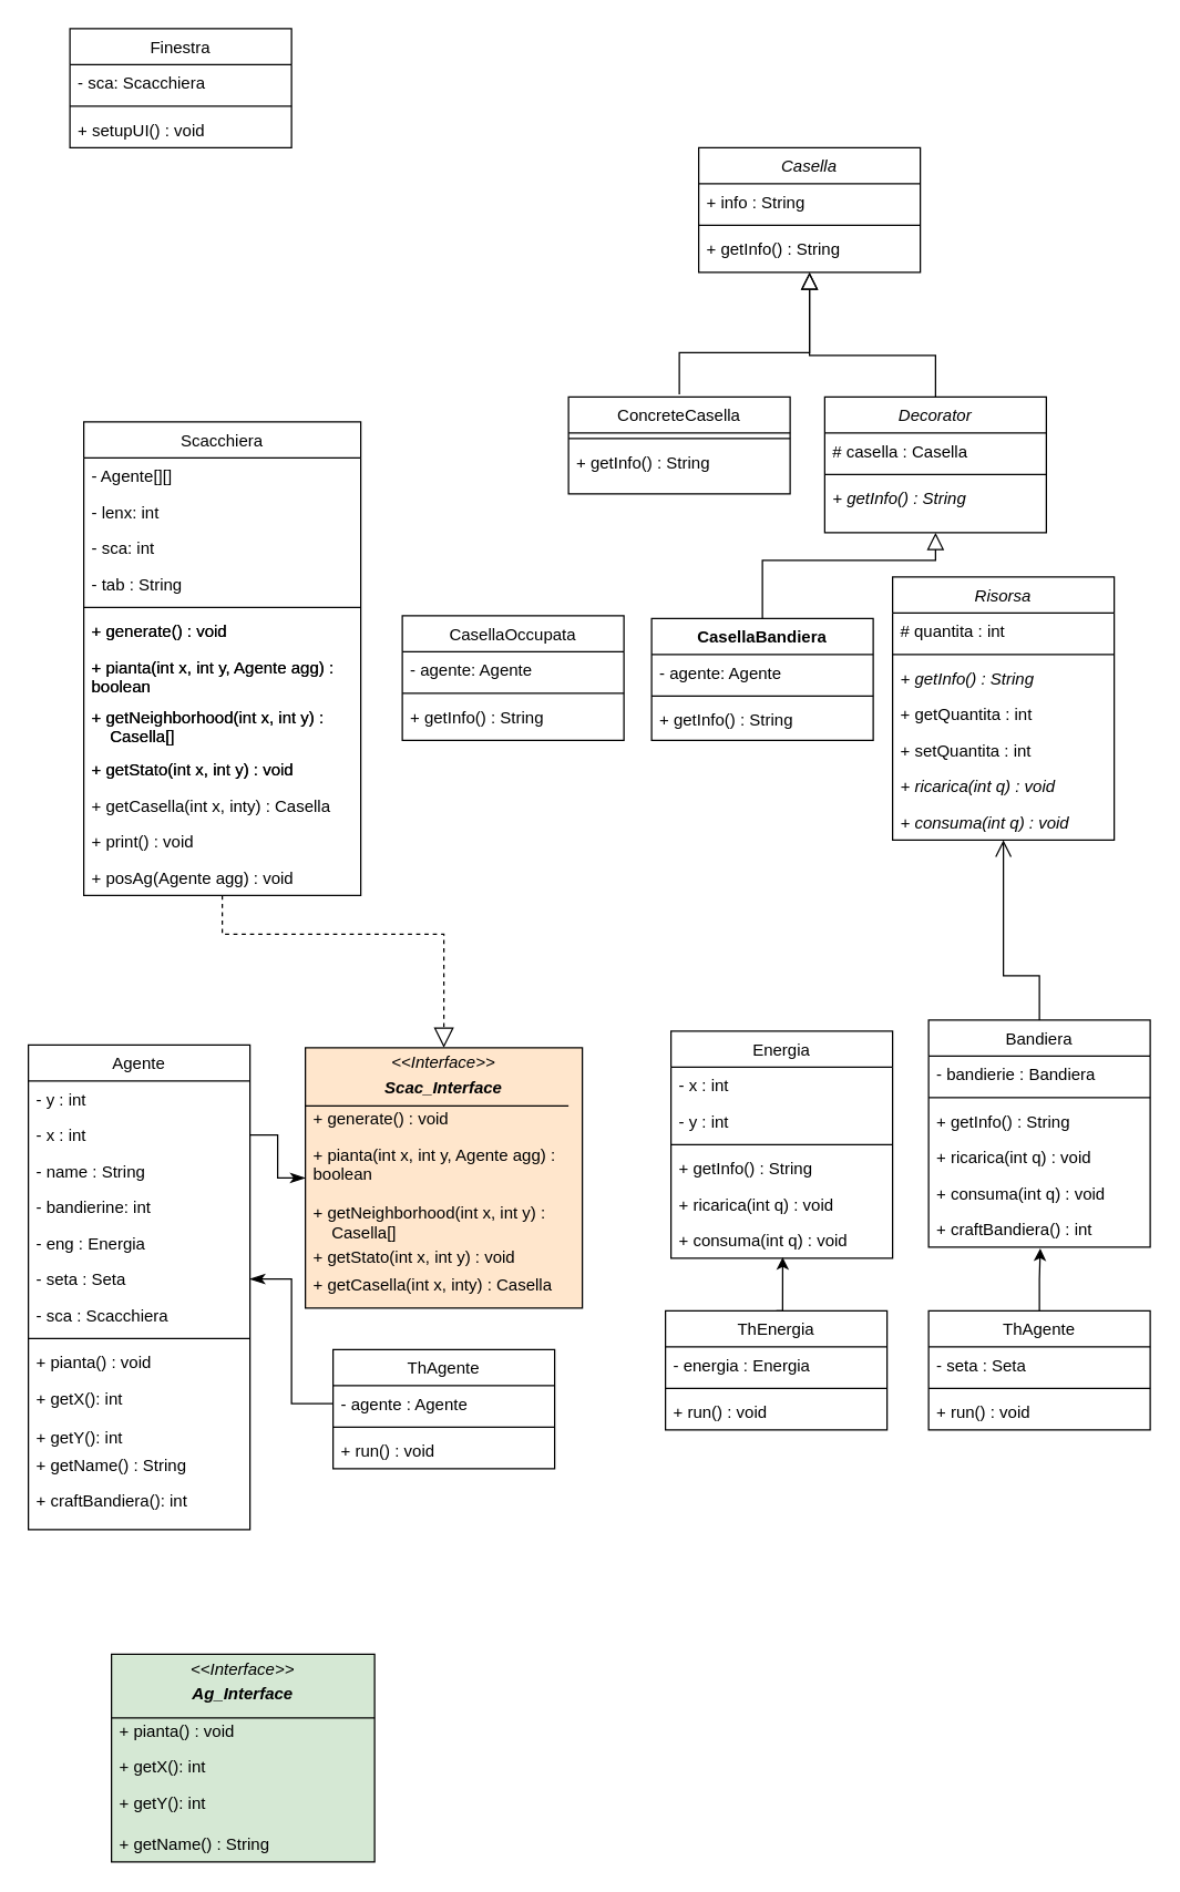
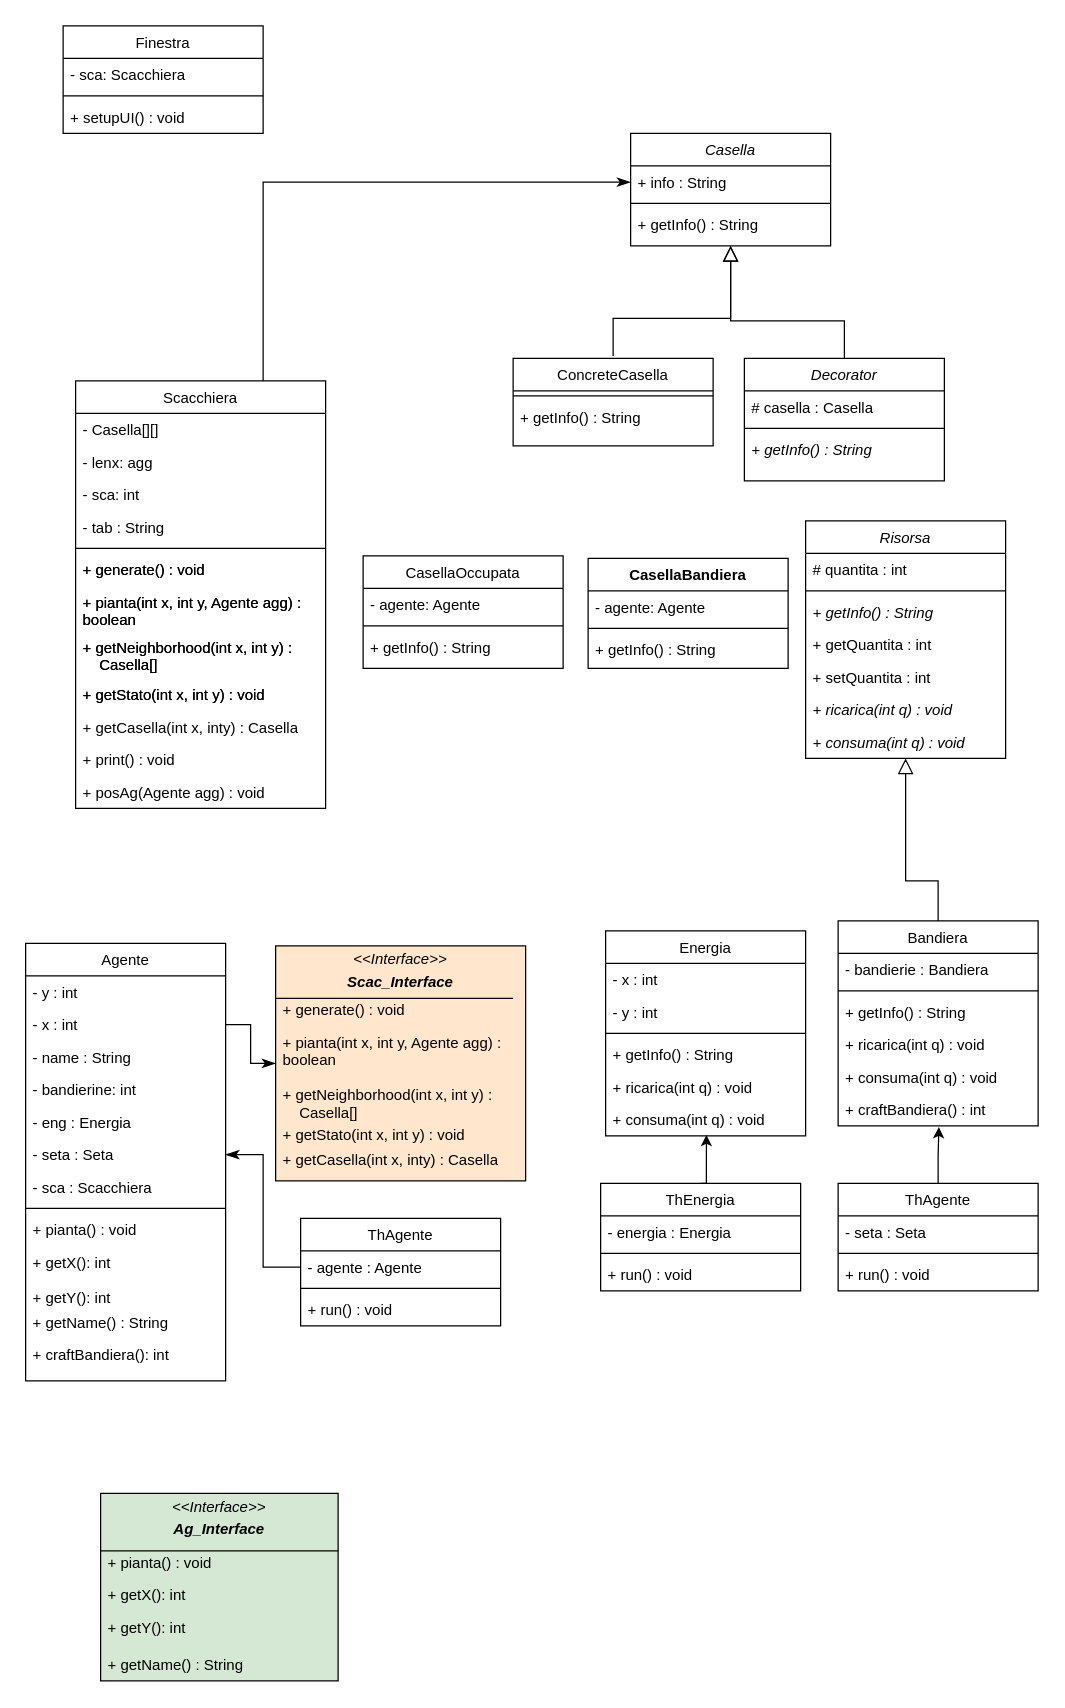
+ <mxCell id="61" style="edgeStyle=orthogonalEdgeStyle;rounded=0;orthogonalLoop=1;jettySize=auto;html=1;exitX=0.75;exitY=0;exitDx=0;exitDy=0;endArrow=classicThin;endFill=1;startSize=9;endSize=8;" parent="1" source="62" target="3" edge="1"><mxGeometry relative="1" as="geometry"><Array as="points"><mxPoint x="210" y="145" /></Array></mxGeometry></mxCell>
- <mxCell id="63" value="- Agente[][]" style="text;align=left;verticalAlign=top;spacingLeft=4;spacingRight=4;overflow=hidden;rotatable=0;points=[[0,0.5],[1,0.5]];portConstraint=eastwest;rounded=0;shadow=0;html=0;" parent="62" vertex="1"><mxGeometry y="26" width="200" height="26" as="geometry" /></mxCell>
+ <mxCell id="63" value="- Casella[][]" style="text;align=left;verticalAlign=top;spacingLeft=4;spacingRight=4;overflow=hidden;rotatable=0;points=[[0,0.5],[1,0.5]];portConstraint=eastwest;rounded=0;shadow=0;html=0;" parent="62" vertex="1"><mxGeometry y="26" width="200" height="26" as="geometry" /></mxCell>
- <mxCell id="64" value="- lenx: int" style="text;align=left;verticalAlign=top;spacingLeft=4;spacingRight=4;overflow=hidden;rotatable=0;points=[[0,0.5],[1,0.5]];portConstraint=eastwest;rounded=0;shadow=0;html=0;" parent="62" vertex="1"><mxGeometry y="52" width="200" height="26" as="geometry" /></mxCell>
+ <mxCell id="64" value="- lenx: agg" style="text;align=left;verticalAlign=top;spacingLeft=4;spacingRight=4;overflow=hidden;rotatable=0;points=[[0,0.5],[1,0.5]];portConstraint=eastwest;rounded=0;shadow=0;html=0;" parent="62" vertex="1"><mxGeometry y="52" width="200" height="26" as="geometry" /></mxCell>
- <mxCell id="94" value="" style="endArrow=block;endSize=10;endFill=0;shadow=0;strokeWidth=1;rounded=0;edgeStyle=elbowEdgeStyle;elbow=vertical;exitX=0.5;exitY=0;exitDx=0;exitDy=0;entryX=0.5;entryY=1;entryDx=0;entryDy=0;" parent="1" source="37" target="18" edge="1"><mxGeometry width="160" relative="1" as="geometry"><mxPoint x="734" y="426" as="sourcePoint" /><mxPoint x="690" y="384" as="targetPoint" /><Array as="points"><mxPoint x="610" y="404" /><mxPoint x="505" y="576" /><mxPoint x="375" y="426" /></Array></mxGeometry></mxCell>
- <mxCell id="41" value="" style="endArrow=open;endSize=10;endFill=0;shadow=0;strokeWidth=1;rounded=0;edgeStyle=elbowEdgeStyle;elbow=vertical;entryX=0.5;entryY=1;entryDx=0;entryDy=0;exitX=0.5;exitY=0;exitDx=0;exitDy=0;" parent="1" source="30" target="9" edge="1"><mxGeometry width="160" relative="1" as="geometry"><mxPoint x="405" y="556" as="sourcePoint" /><mxPoint x="565" y="496" as="targetPoint" /><Array as="points"><mxPoint x="730" y="704" /><mxPoint x="584" y="706" /><mxPoint x="634" y="686" /><mxPoint x="624" y="706" /><mxPoint x="555" y="646" /><mxPoint x="575" y="516" /><mxPoint x="475" y="286" /></Array></mxGeometry></mxCell>
+ <mxCell id="41" value="" style="endArrow=block;endSize=10;endFill=0;shadow=0;strokeWidth=1;rounded=0;edgeStyle=elbowEdgeStyle;elbow=vertical;entryX=0.5;entryY=1;entryDx=0;entryDy=0;exitX=0.5;exitY=0;exitDx=0;exitDy=0;" parent="1" source="30" target="9" edge="1"><mxGeometry width="160" relative="1" as="geometry"><mxPoint x="405" y="556" as="sourcePoint" /><mxPoint x="565" y="496" as="targetPoint" /><Array as="points"><mxPoint x="730" y="704" /><mxPoint x="584" y="706" /><mxPoint x="634" y="686" /><mxPoint x="624" y="706" /><mxPoint x="555" y="646" /><mxPoint x="575" y="516" /><mxPoint x="475" y="286" /></Array></mxGeometry></mxCell>
- <mxCell id="111" value="" style="endArrow=block;dashed=1;endFill=0;endSize=12;html=1;rounded=0;entryX=0.5;entryY=0;entryDx=0;entryDy=0;" edge="1" parent="1" source="74" target="89"><mxGeometry width="160" relative="1" as="geometry"><mxPoint x="130" y="824" as="sourcePoint" /><mxPoint x="290" y="824" as="targetPoint" /><Array as="points"><mxPoint x="160" y="674" /><mxPoint x="320" y="674" /></Array></mxGeometry></mxCell>
